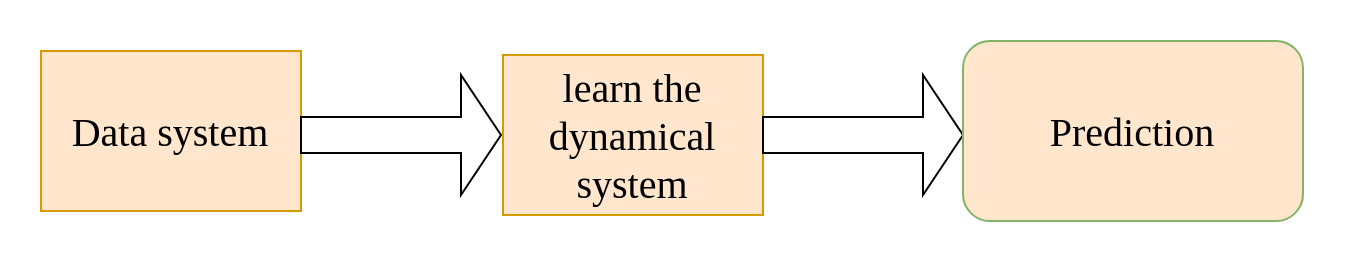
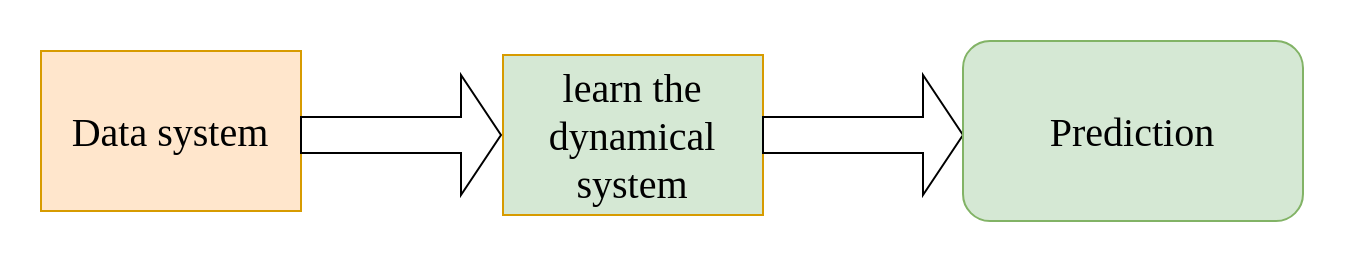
- <mxCell id="6" value="Prediction" style="rounded=1;whiteSpace=wrap;html=1;fontFamily=Times New Roman;fontSize=20;fillColor=#ffe6cc;strokeColor=#82b366;" vertex="1" parent="1"><mxGeometry x="481" y="20" width="170" height="90" as="geometry" /></mxCell>
+ <mxCell id="6" value="Prediction" style="rounded=1;whiteSpace=wrap;html=1;fontFamily=Times New Roman;fontSize=20;fillColor=#d5e8d4;strokeColor=#82b366;" vertex="1" parent="1"><mxGeometry x="481" y="20" width="170" height="90" as="geometry" /></mxCell>
- <mxCell id="4" value="&lt;font face=&quot;Times New Roman&quot; style=&quot;font-size: 20px;&quot;&gt;learn the dynamical system&lt;/font&gt;" style="rounded=0;whiteSpace=wrap;html=1;fillColor=#ffe6cc;strokeColor=#d79b00;" vertex="1" parent="1"><mxGeometry x="251" y="27" width="130" height="80" as="geometry" /></mxCell>
+ <mxCell id="4" value="&lt;font face=&quot;Times New Roman&quot; style=&quot;font-size: 20px;&quot;&gt;learn the dynamical system&lt;/font&gt;" style="rounded=0;whiteSpace=wrap;html=1;fillColor=#d5e8d4;strokeColor=#d79b00;" vertex="1" parent="1"><mxGeometry x="251" y="27" width="130" height="80" as="geometry" /></mxCell>
